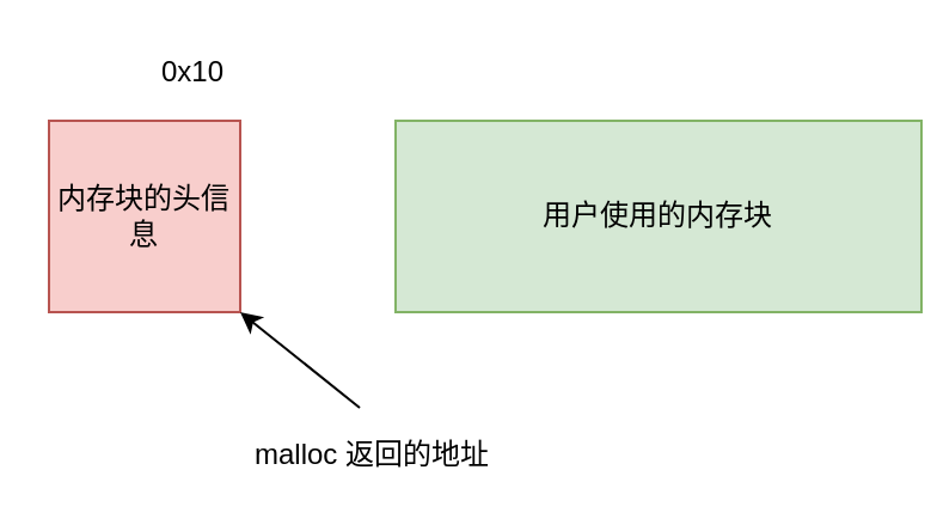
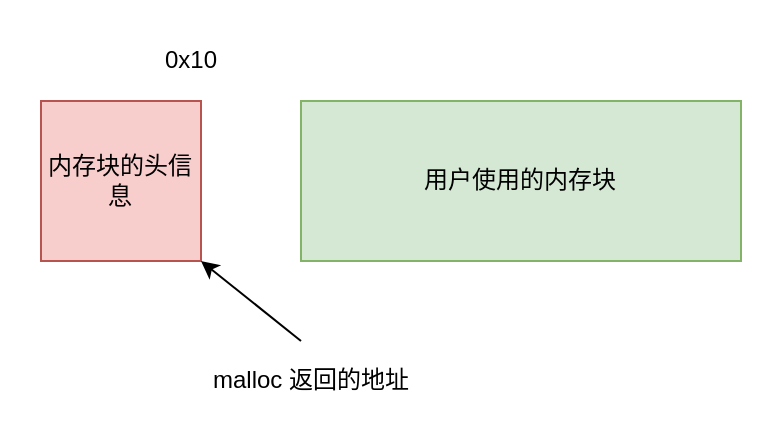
- <mxCell id="6" value="0x10" style="text;html=1;align=center;verticalAlign=middle;resizable=0;points=[];autosize=1;strokeColor=none;fillColor=none;" vertex="1" parent="1"><mxGeometry x="60" y="20" width="40" height="20" as="geometry" /></mxCell>
+ <mxCell id="6" value="0x10" style="text;html=1;align=center;verticalAlign=middle;resizable=0;points=[];autosize=1;strokeColor=none;fillColor=none;" vertex="1" parent="1"><mxGeometry x="75" y="20" width="40" height="20" as="geometry" /></mxCell>
- <mxCell id="2" value="用户使用的内存块" style="rounded=0;whiteSpace=wrap;html=1;fillColor=#d5e8d4;strokeColor=#82b366;" vertex="1" parent="1"><mxGeometry x="165" y="50" width="220" height="80" as="geometry" /></mxCell>
+ <mxCell id="2" value="用户使用的内存块" style="rounded=0;whiteSpace=wrap;html=1;fillColor=#d5e8d4;strokeColor=#82b366;" vertex="1" parent="1"><mxGeometry x="150" y="50" width="220" height="80" as="geometry" /></mxCell>
